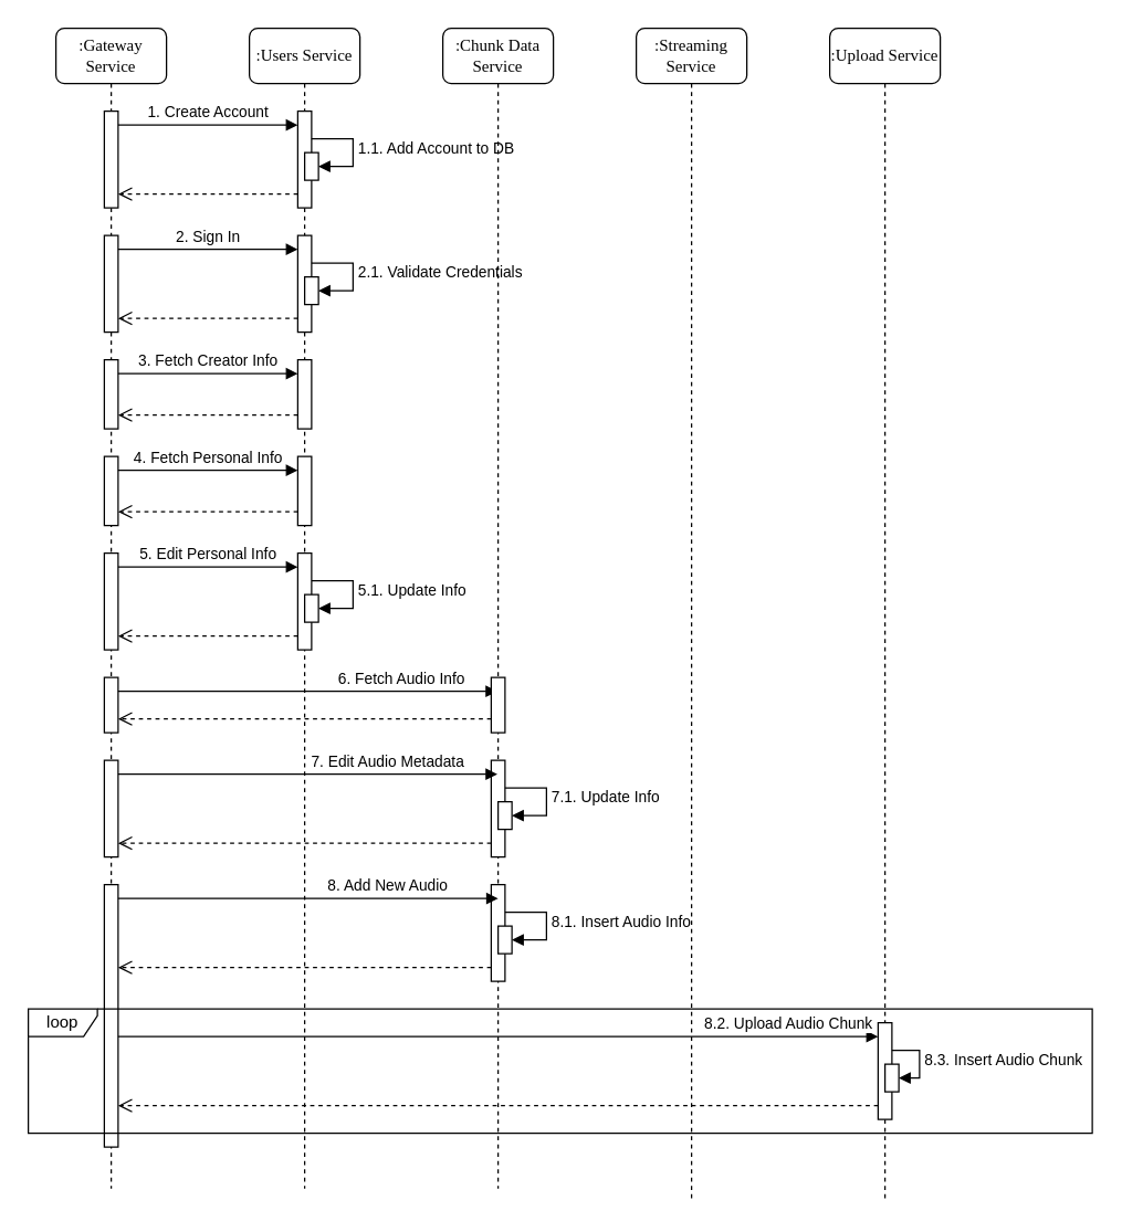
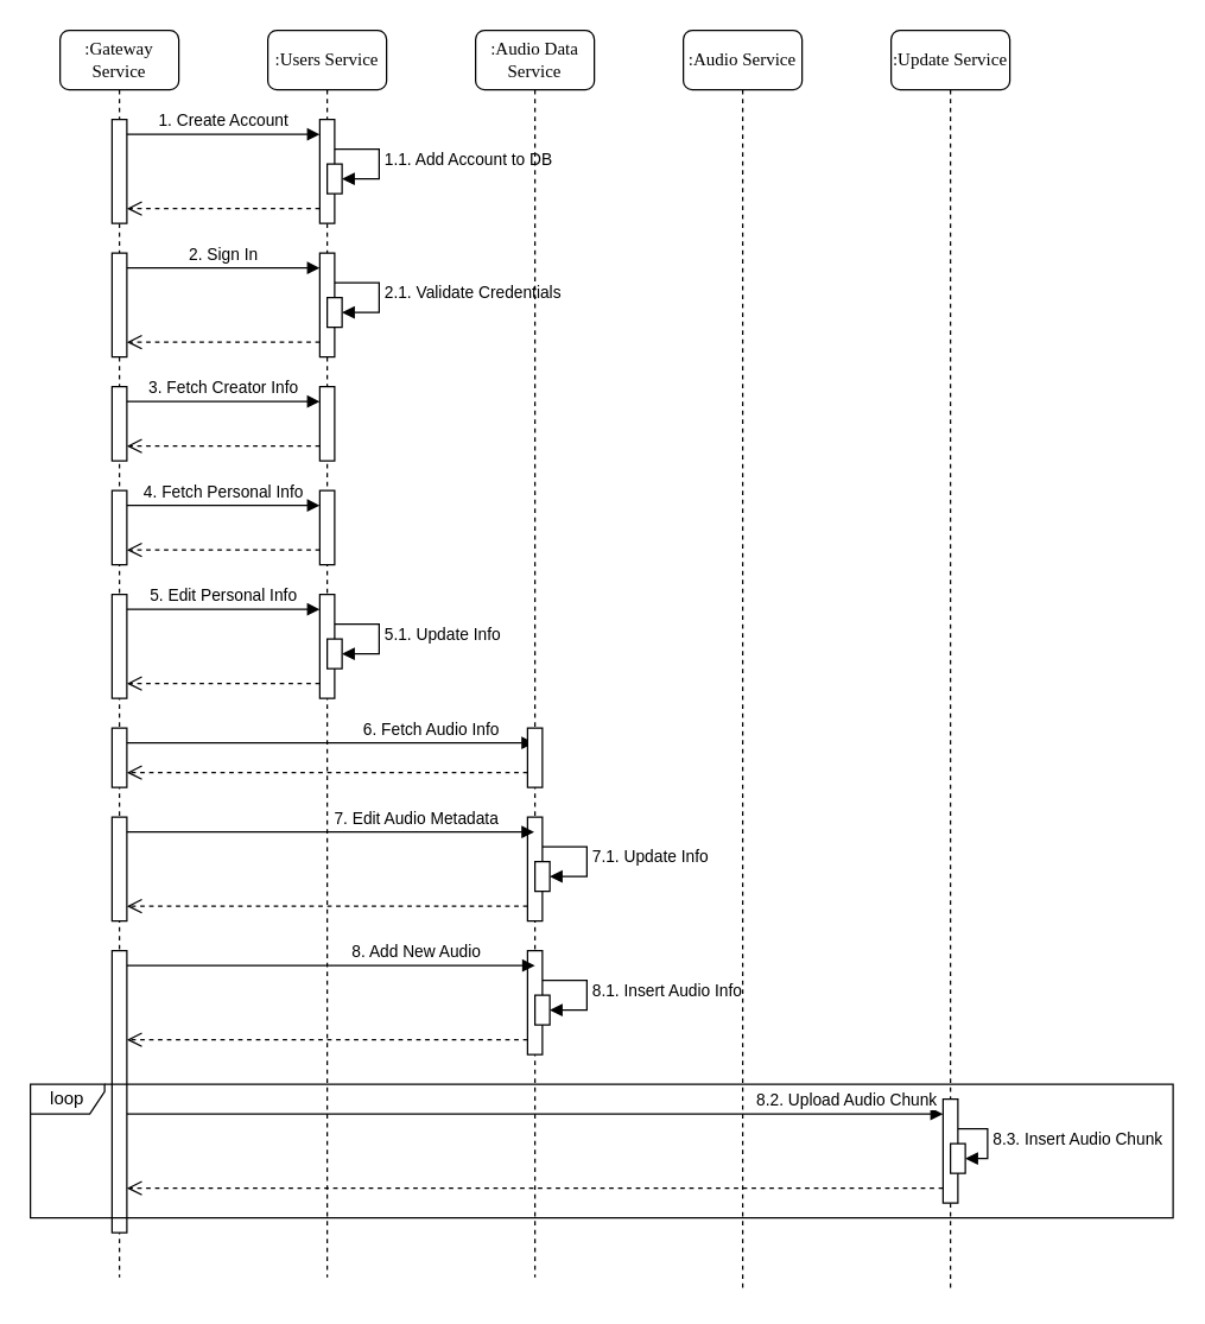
- <mxCell id="38" value=":Chunk Data Service" style="shape=umlLifeline;perimeter=lifelinePerimeter;whiteSpace=wrap;html=1;container=1;collapsible=0;recursiveResize=0;outlineConnect=0;rounded=1;shadow=0;comic=0;labelBackgroundColor=none;strokeWidth=1;fontFamily=Verdana;fontSize=12;align=center;" parent="1" vertex="1"><mxGeometry x="320" y="20" width="80" height="840" as="geometry" /></mxCell>
+ <mxCell id="38" value=":Audio Data Service" style="shape=umlLifeline;perimeter=lifelinePerimeter;whiteSpace=wrap;html=1;container=1;collapsible=0;recursiveResize=0;outlineConnect=0;rounded=1;shadow=0;comic=0;labelBackgroundColor=none;strokeWidth=1;fontFamily=Verdana;fontSize=12;align=center;" parent="1" vertex="1"><mxGeometry x="320" y="20" width="80" height="840" as="geometry" /></mxCell>
- <mxCell id="31" value=":Streaming Service" style="shape=umlLifeline;perimeter=lifelinePerimeter;whiteSpace=wrap;html=1;container=1;collapsible=0;recursiveResize=0;outlineConnect=0;rounded=1;shadow=0;comic=0;labelBackgroundColor=none;strokeWidth=1;fontFamily=Verdana;fontSize=12;align=center;" parent="1" vertex="1"><mxGeometry x="460" y="20" width="80" height="850" as="geometry" /></mxCell>
+ <mxCell id="31" value=":Audio Service" style="shape=umlLifeline;perimeter=lifelinePerimeter;whiteSpace=wrap;html=1;container=1;collapsible=0;recursiveResize=0;outlineConnect=0;rounded=1;shadow=0;comic=0;labelBackgroundColor=none;strokeWidth=1;fontFamily=Verdana;fontSize=12;align=center;" parent="1" vertex="1"><mxGeometry x="460" y="20" width="80" height="850" as="geometry" /></mxCell>
- <mxCell id="32" value=":Upload Service" style="shape=umlLifeline;perimeter=lifelinePerimeter;whiteSpace=wrap;html=1;container=1;collapsible=0;recursiveResize=0;outlineConnect=0;rounded=1;shadow=0;comic=0;labelBackgroundColor=none;strokeWidth=1;fontFamily=Verdana;fontSize=12;align=center;" parent="1" vertex="1"><mxGeometry x="600" y="20" width="80" height="850" as="geometry" /></mxCell>
+ <mxCell id="32" value=":Update Service" style="shape=umlLifeline;perimeter=lifelinePerimeter;whiteSpace=wrap;html=1;container=1;collapsible=0;recursiveResize=0;outlineConnect=0;rounded=1;shadow=0;comic=0;labelBackgroundColor=none;strokeWidth=1;fontFamily=Verdana;fontSize=12;align=center;" parent="1" vertex="1"><mxGeometry x="600" y="20" width="80" height="850" as="geometry" /></mxCell>
